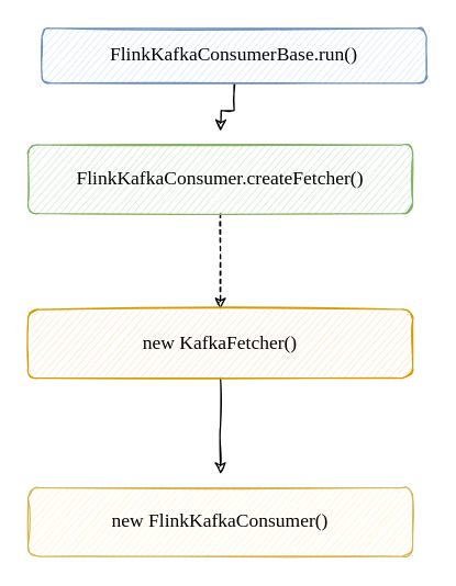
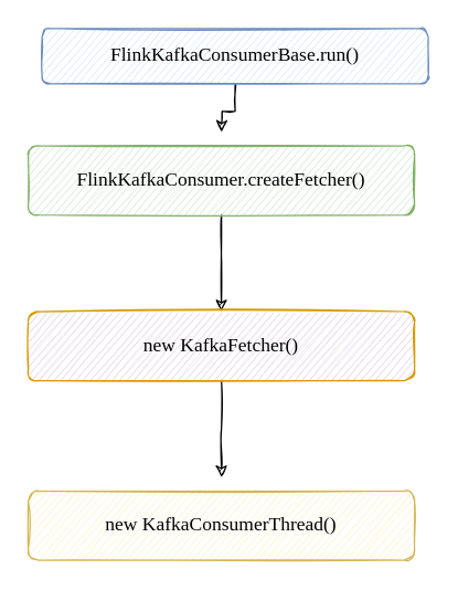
- <mxCell id="4" style="edgeStyle=orthogonalEdgeStyle;rounded=0;sketch=1;orthogonalLoop=1;jettySize=auto;html=1;entryX=0.5;entryY=0;entryDx=0;entryDy=0;fontFamily=Comic Sans MS;fontSize=14;dashed=1;" parent="1" source="5" target="7" edge="1"><mxGeometry relative="1" as="geometry" /></mxCell>
+ <mxCell id="4" style="edgeStyle=orthogonalEdgeStyle;rounded=0;sketch=1;orthogonalLoop=1;jettySize=auto;html=1;entryX=0.5;entryY=0;entryDx=0;entryDy=0;fontFamily=Comic Sans MS;fontSize=14;" parent="1" source="5" target="7" edge="1"><mxGeometry relative="1" as="geometry" /></mxCell>
- <mxCell id="7" value="new KafkaFetcher()" style="rounded=1;whiteSpace=wrap;html=1;sketch=1;fillColor=#ffe6cc;fontFamily=Comic Sans MS;fontSize=14;strokeColor=#d79b00;" parent="1" vertex="1"><mxGeometry x="20" y="225" width="280" height="50" as="geometry" /></mxCell>
+ <mxCell id="7" value="new KafkaFetcher()" style="rounded=1;whiteSpace=wrap;html=1;sketch=1;fillColor=#e1d5e7;fontFamily=Comic Sans MS;fontSize=14;strokeColor=#d79b00;" parent="1" vertex="1"><mxGeometry x="20" y="225" width="280" height="50" as="geometry" /></mxCell>
- <mxCell id="8" value="new FlinkKafkaConsumer()" style="rounded=1;whiteSpace=wrap;html=1;sketch=1;fillColor=#fff2cc;fontFamily=Comic Sans MS;fontSize=14;strokeColor=#d6b656;" parent="1" vertex="1"><mxGeometry x="20" y="355" width="280" height="50" as="geometry" /></mxCell>
+ <mxCell id="8" value="new KafkaConsumerThread()" style="rounded=1;whiteSpace=wrap;html=1;sketch=1;fillColor=#fff2cc;fontFamily=Comic Sans MS;fontSize=14;strokeColor=#d6b656;" parent="1" vertex="1"><mxGeometry x="20" y="355" width="280" height="50" as="geometry" /></mxCell>
